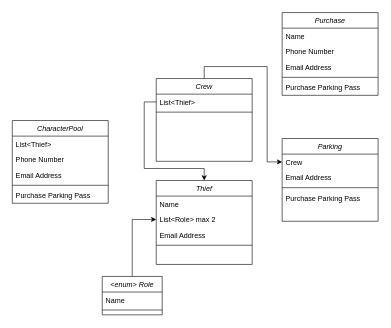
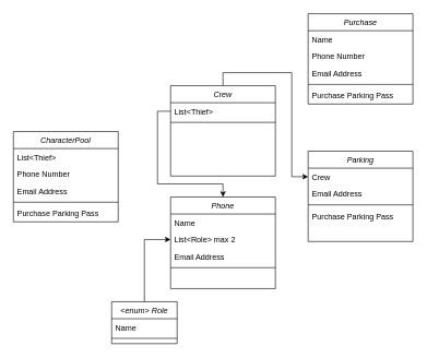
- <mxCell id="2" value="Thief" style="swimlane;fontStyle=2;align=center;verticalAlign=top;childLayout=stackLayout;horizontal=1;startSize=26;horizontalStack=0;resizeParent=1;resizeLast=0;collapsible=1;marginBottom=0;rounded=0;shadow=0;strokeWidth=1;" parent="1" vertex="1"><mxGeometry x="260" y="300" width="160" height="140" as="geometry"><mxRectangle x="230" y="140" width="160" height="26" as="alternateBounds" /></mxGeometry></mxCell>
+ <mxCell id="2" value="Phone" style="swimlane;fontStyle=2;align=center;verticalAlign=top;childLayout=stackLayout;horizontal=1;startSize=26;horizontalStack=0;resizeParent=1;resizeLast=0;collapsible=1;marginBottom=0;rounded=0;shadow=0;strokeWidth=1;" parent="1" vertex="1"><mxGeometry x="260" y="300" width="160" height="140" as="geometry"><mxRectangle x="230" y="140" width="160" height="26" as="alternateBounds" /></mxGeometry></mxCell>
